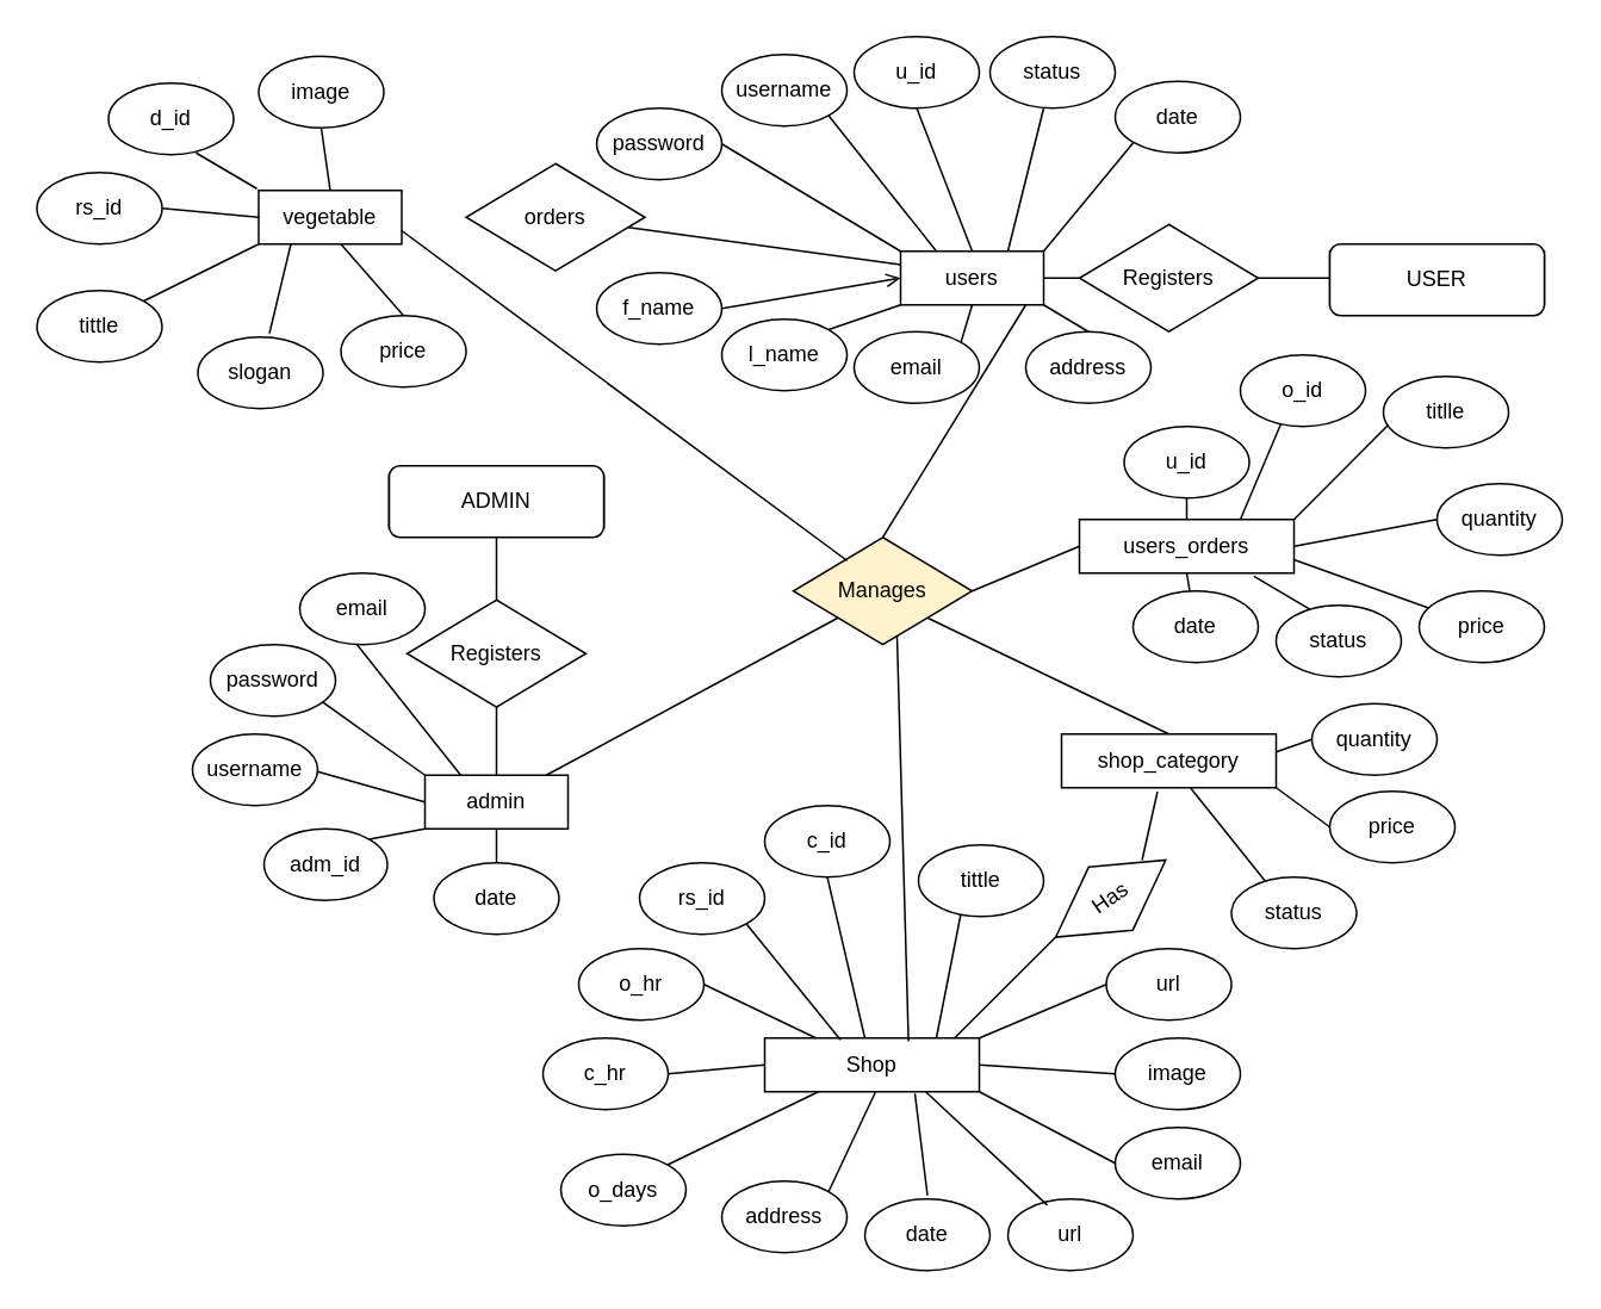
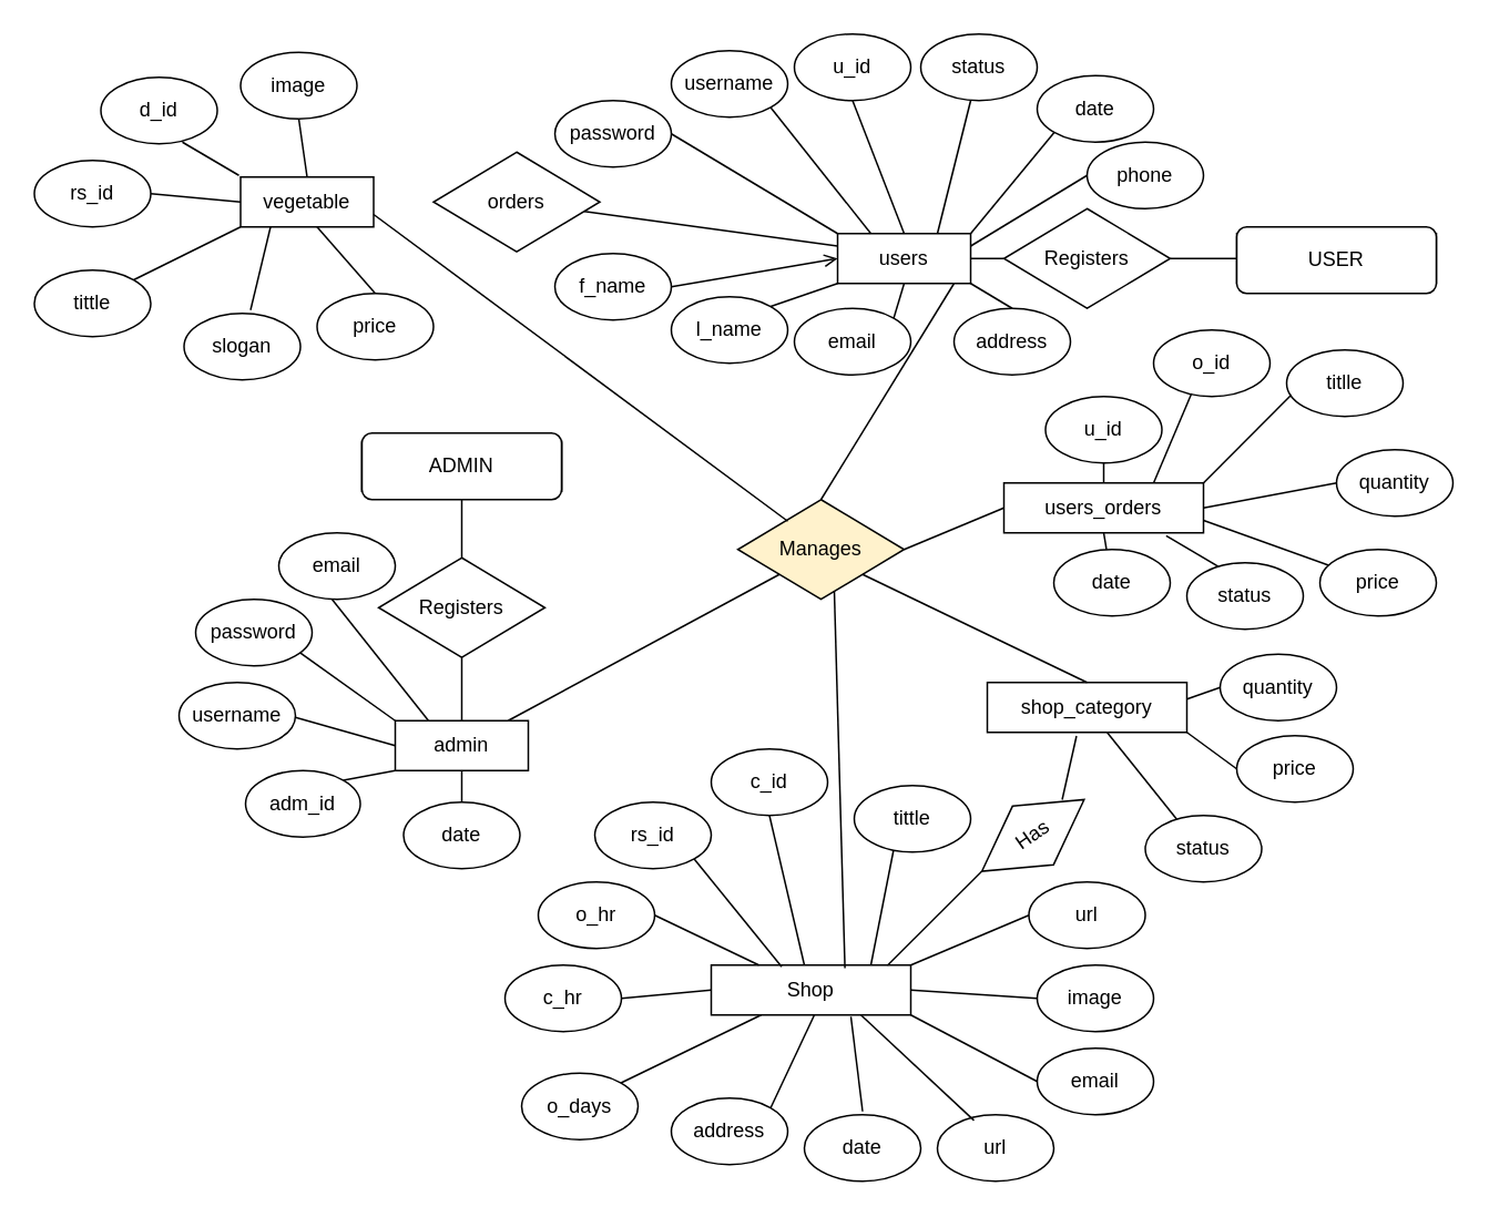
+ <mxCell id="19" value="phone" style="ellipse;whiteSpace=wrap;html=1;" parent="1" vertex="1"><mxGeometry x="653" y="85" width="70" height="40" as="geometry" /></mxCell>
+ <mxCell id="22" value="" style="endArrow=none;html=1;exitX=1;exitY=0.25;exitDx=0;exitDy=0;entryX=0;entryY=0.5;entryDx=0;entryDy=0;" parent="1" source="9" target="19" edge="1"><mxGeometry width="50" height="50" relative="1" as="geometry"><mxPoint x="423" y="220" as="sourcePoint" /><mxPoint x="473" y="170" as="targetPoint" /></mxGeometry></mxCell>
